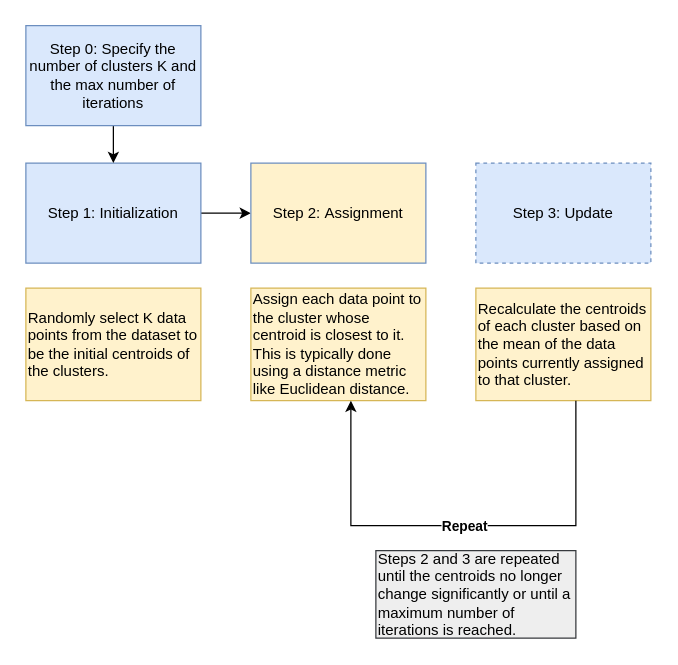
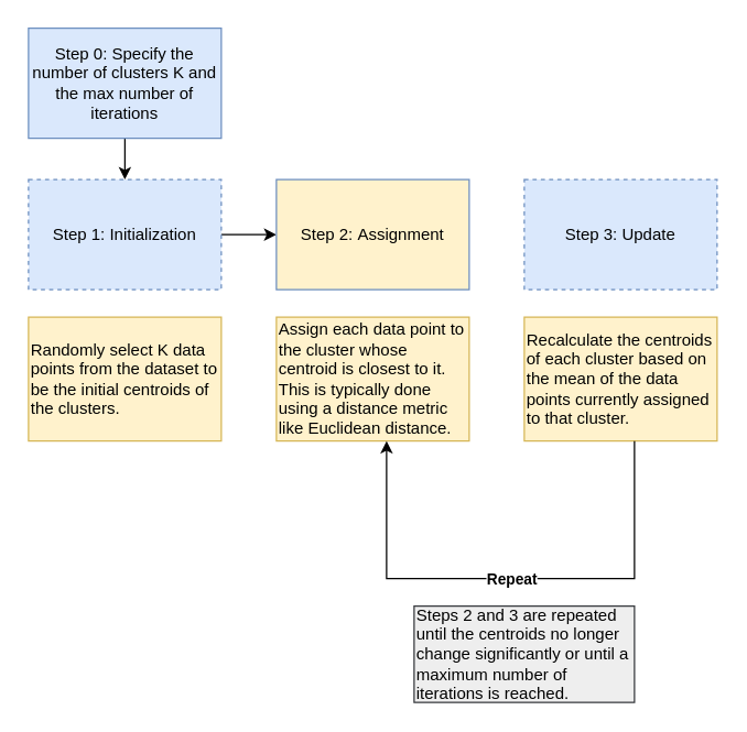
- <mxCell id="3" value="Step 1:&amp;nbsp;Initialization" style="rounded=0;whiteSpace=wrap;html=1;fillColor=#dae8fc;strokeColor=#6c8ebf;" vertex="1" parent="1"><mxGeometry x="20" y="130" width="140" height="80" as="geometry" /></mxCell>
+ <mxCell id="3" value="Step 1:&amp;nbsp;Initialization" style="rounded=0;whiteSpace=wrap;html=1;fillColor=#dae8fc;strokeColor=#6c8ebf;dashed=1;" vertex="1" parent="1"><mxGeometry x="20" y="130" width="140" height="80" as="geometry" /></mxCell>
